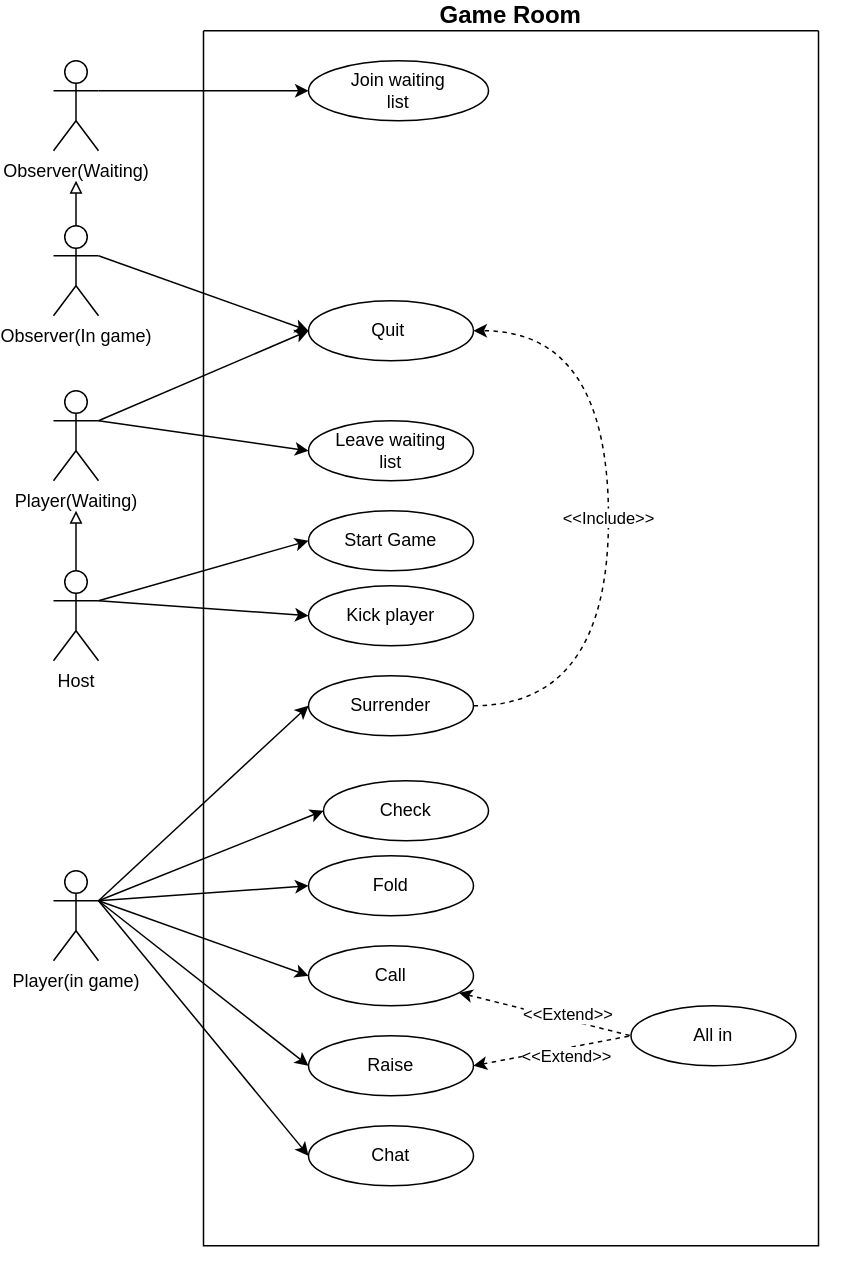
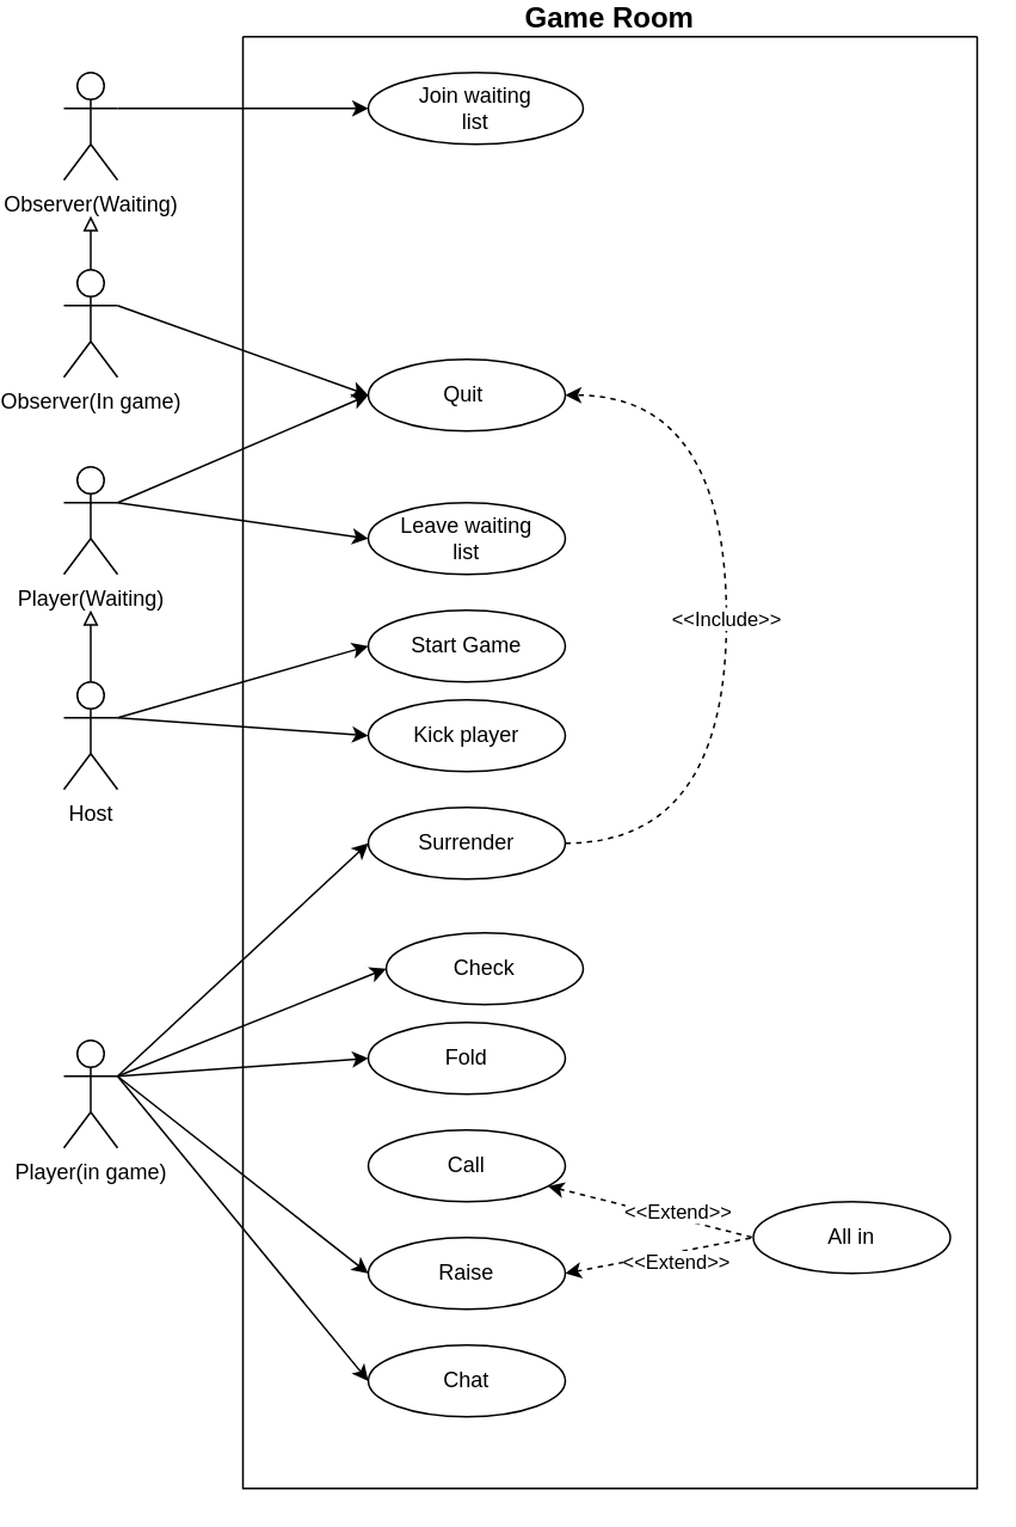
- <mxCell id="3" style="edgeStyle=none;rounded=0;orthogonalLoop=1;jettySize=auto;html=1;exitX=1;exitY=0.333;exitDx=0;exitDy=0;exitPerimeter=0;entryX=0;entryY=0.5;entryDx=0;entryDy=0;startArrow=none;startFill=0;endArrow=classic;endFill=1;" edge="1" parent="1" source="8" target="11"><mxGeometry relative="1" as="geometry" /></mxCell>
